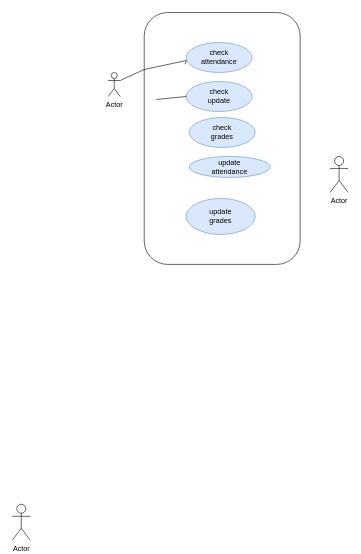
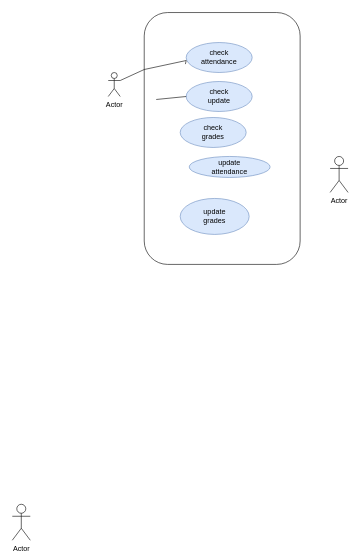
- <mxCell id="6" value="check&lt;br&gt;grades" style="ellipse;whiteSpace=wrap;html=1;fillColor=#dae8fc;strokeColor=#6c8ebf;" parent="1" vertex="1"><mxGeometry x="315" y="195" width="110" height="50" as="geometry" /></mxCell>
+ <mxCell id="6" value="check&lt;br&gt;grades" style="ellipse;whiteSpace=wrap;html=1;fillColor=#dae8fc;strokeColor=#6c8ebf;" parent="1" vertex="1"><mxGeometry x="300" y="195" width="110" height="50" as="geometry" /></mxCell>
- <mxCell id="8" value="update&lt;br&gt;grades" style="ellipse;whiteSpace=wrap;html=1;fillColor=#dae8fc;strokeColor=#6c8ebf;" parent="1" vertex="1"><mxGeometry x="310" y="330" width="115" height="60" as="geometry" /></mxCell>
+ <mxCell id="8" value="update&lt;br&gt;grades" style="ellipse;whiteSpace=wrap;html=1;fillColor=#dae8fc;strokeColor=#6c8ebf;" parent="1" vertex="1"><mxGeometry x="300" y="330" width="115" height="60" as="geometry" /></mxCell>
